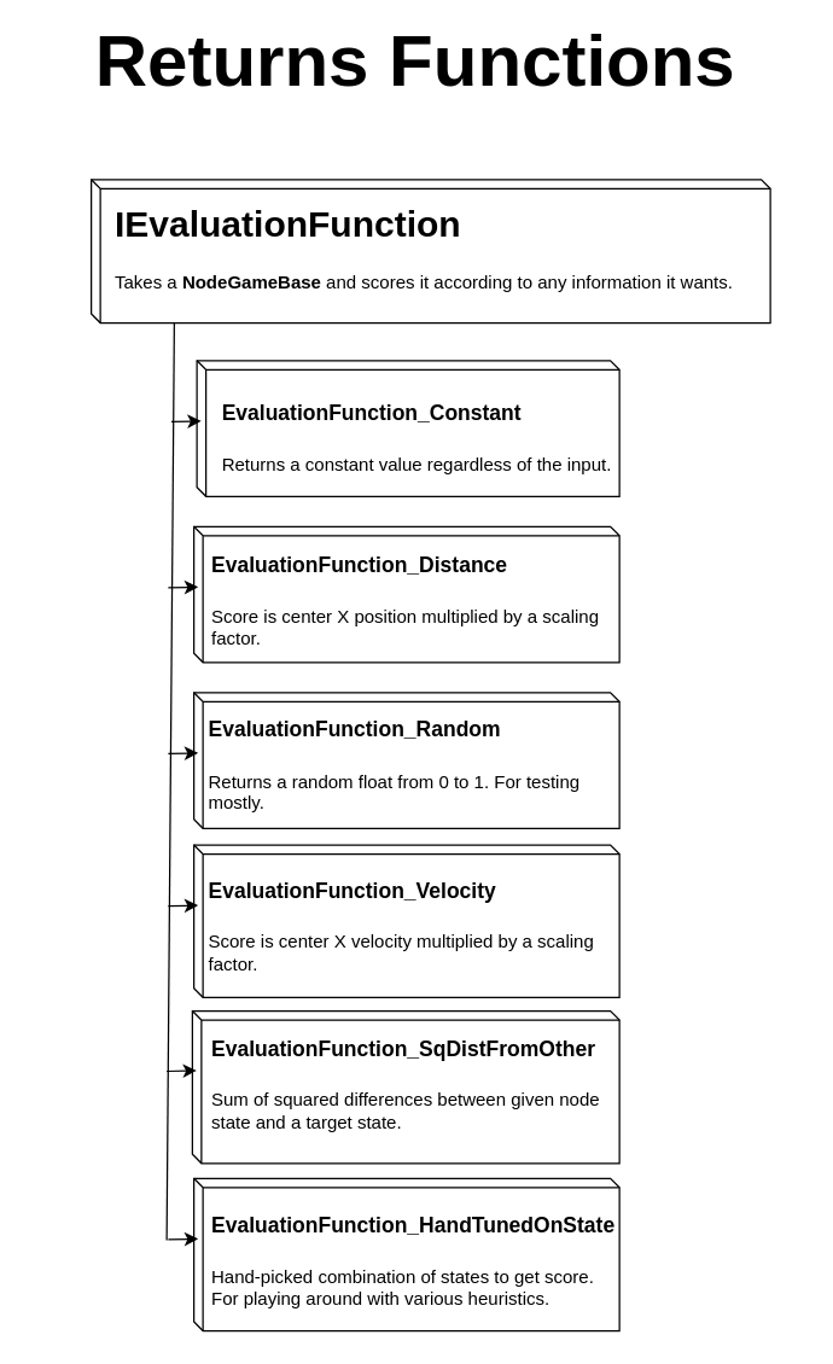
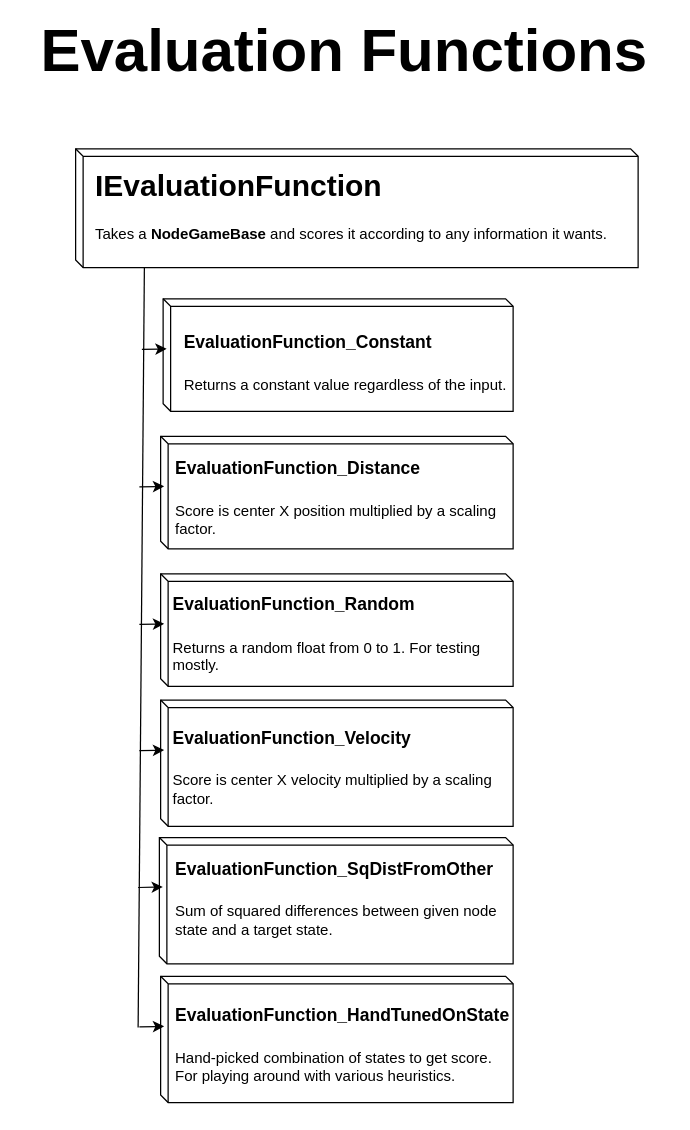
- <mxCell id="2" value="&lt;font style=&quot;font-size: 48px&quot;&gt;&lt;b&gt;Returns Functions&lt;/b&gt;&lt;/font&gt;" style="text;html=1;strokeColor=none;fillColor=none;align=center;verticalAlign=middle;whiteSpace=wrap;rounded=0;" vertex="1" parent="1"><mxGeometry x="20" y="20" width="510" height="40" as="geometry" /></mxCell>
+ <mxCell id="2" value="&lt;font style=&quot;font-size: 48px&quot;&gt;&lt;b&gt;Evaluation Functions&lt;/b&gt;&lt;/font&gt;" style="text;html=1;strokeColor=none;fillColor=none;align=center;verticalAlign=middle;whiteSpace=wrap;rounded=0;" vertex="1" parent="1"><mxGeometry x="20" y="20" width="510" height="40" as="geometry" /></mxCell>
